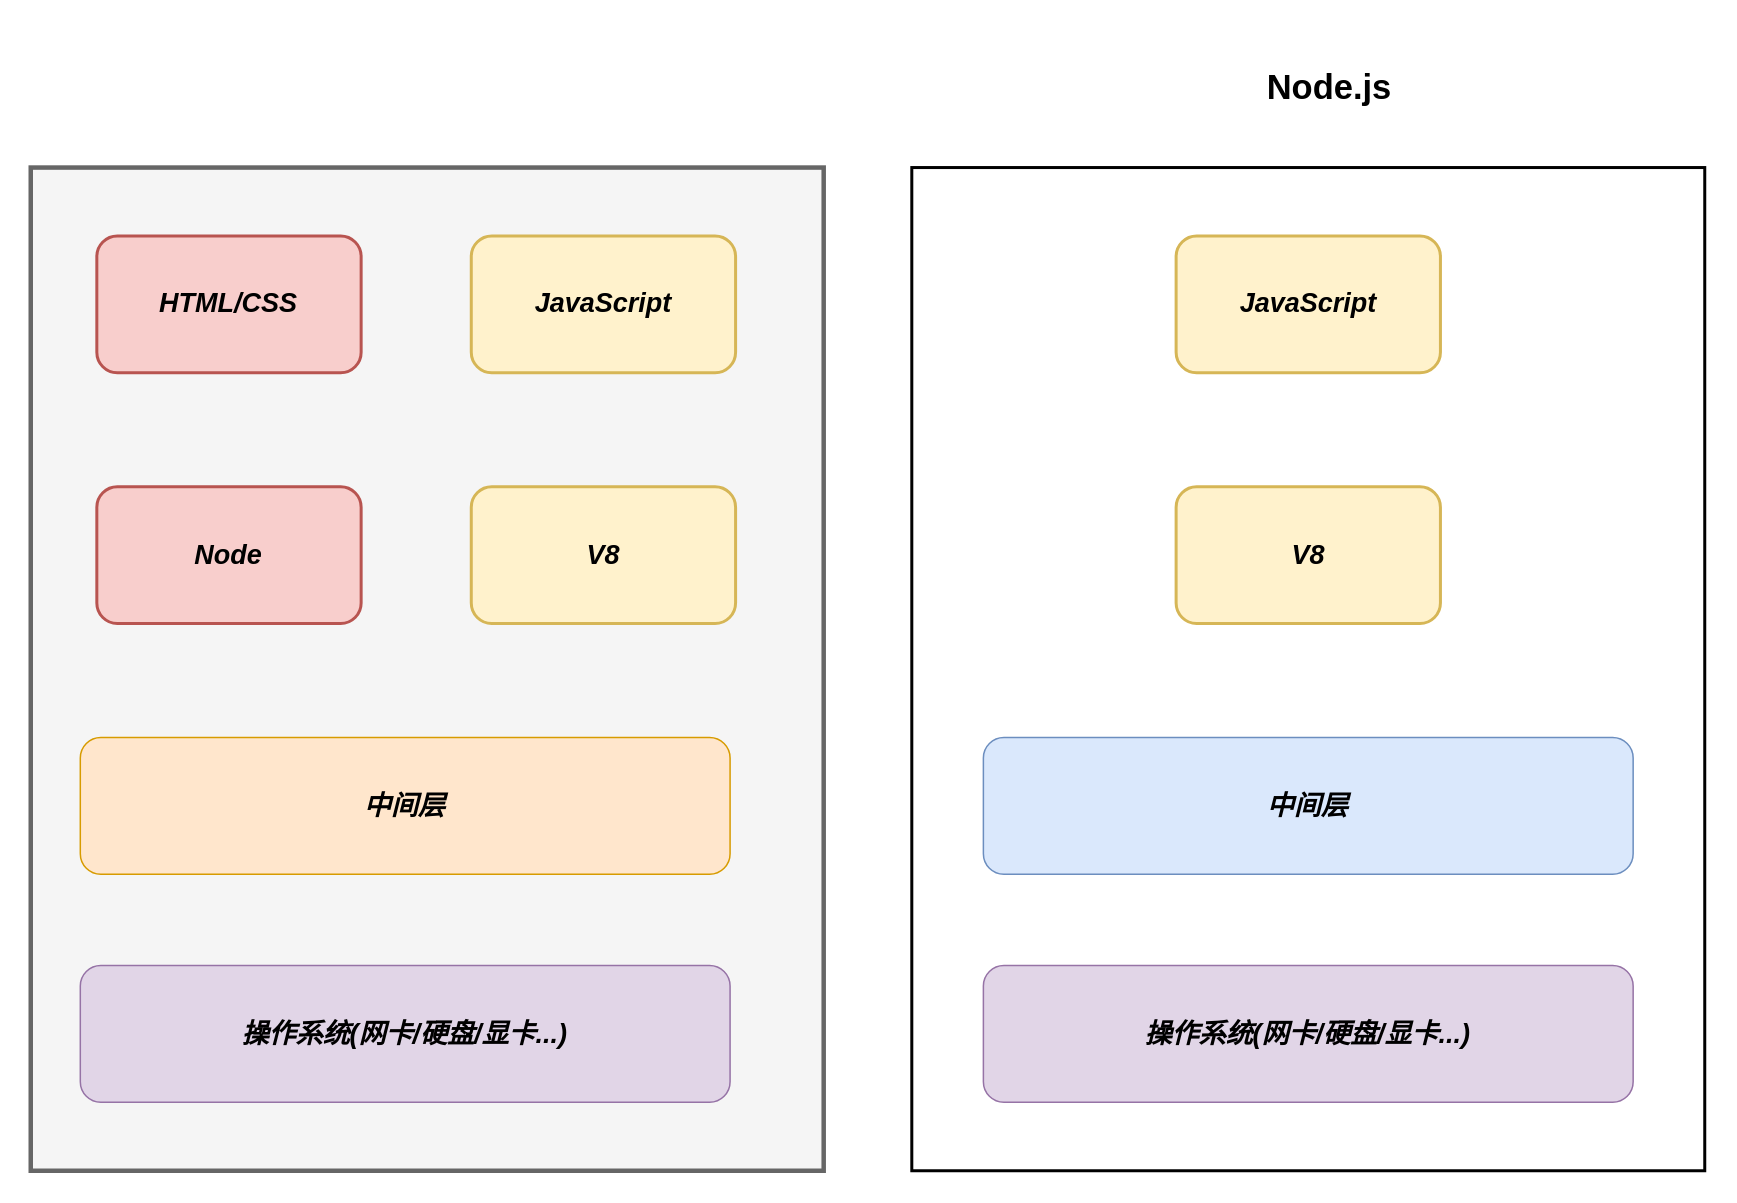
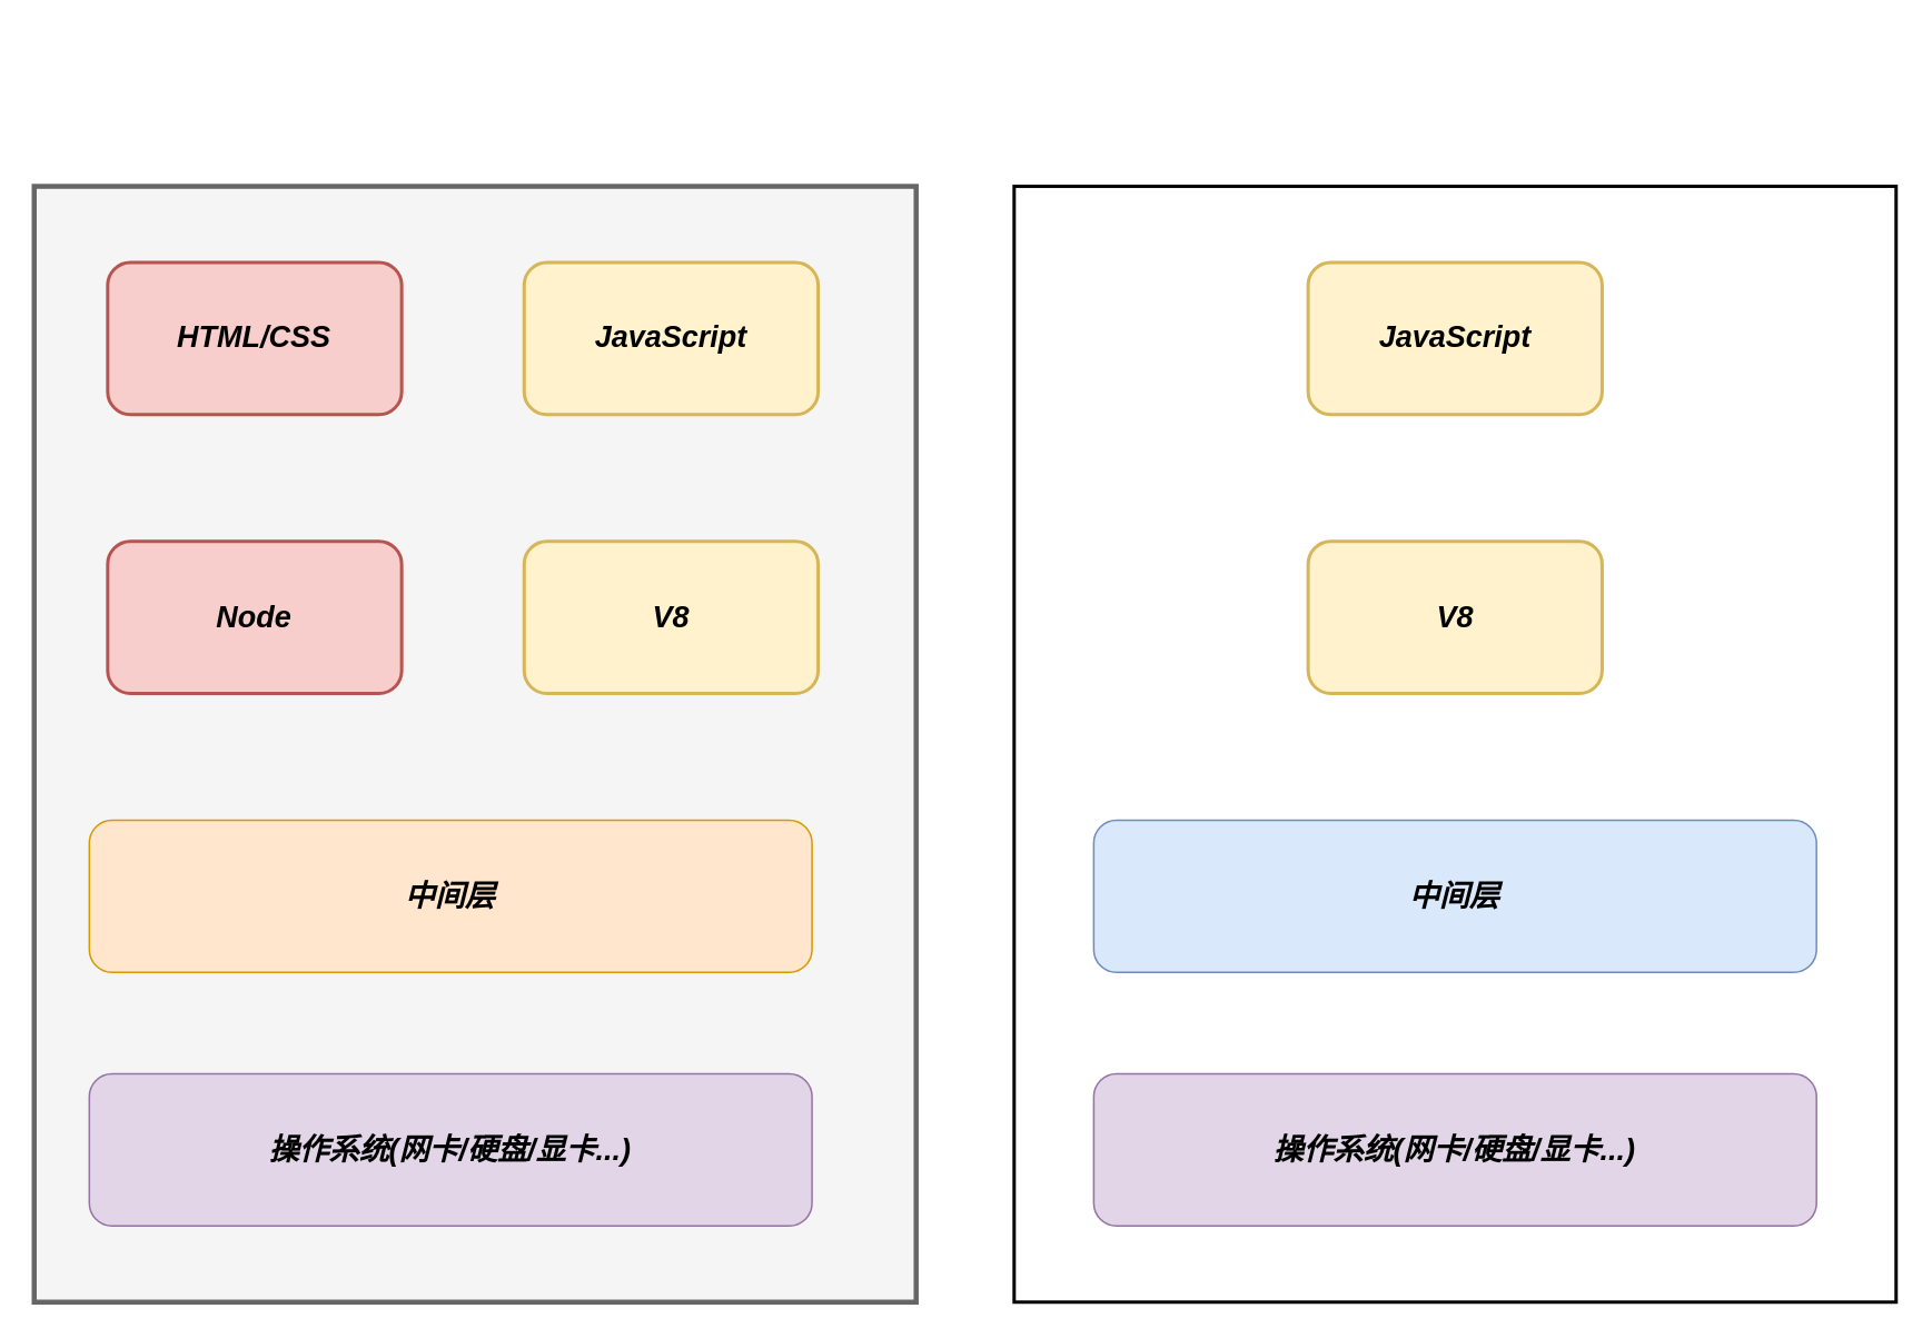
- <mxCell id="5" value="&lt;font style=&quot;font-size: 23px;&quot;&gt;&lt;b style=&quot;font-size: 23px;&quot;&gt;Node.js&lt;/b&gt;&lt;/font&gt;" style="text;html=1;align=center;verticalAlign=middle;whiteSpace=wrap;rounded=0;fontSize=23;" vertex="1" parent="2"><mxGeometry x="822.316" y="15.2" width="88.105" height="45.6" as="geometry" /></mxCell>
